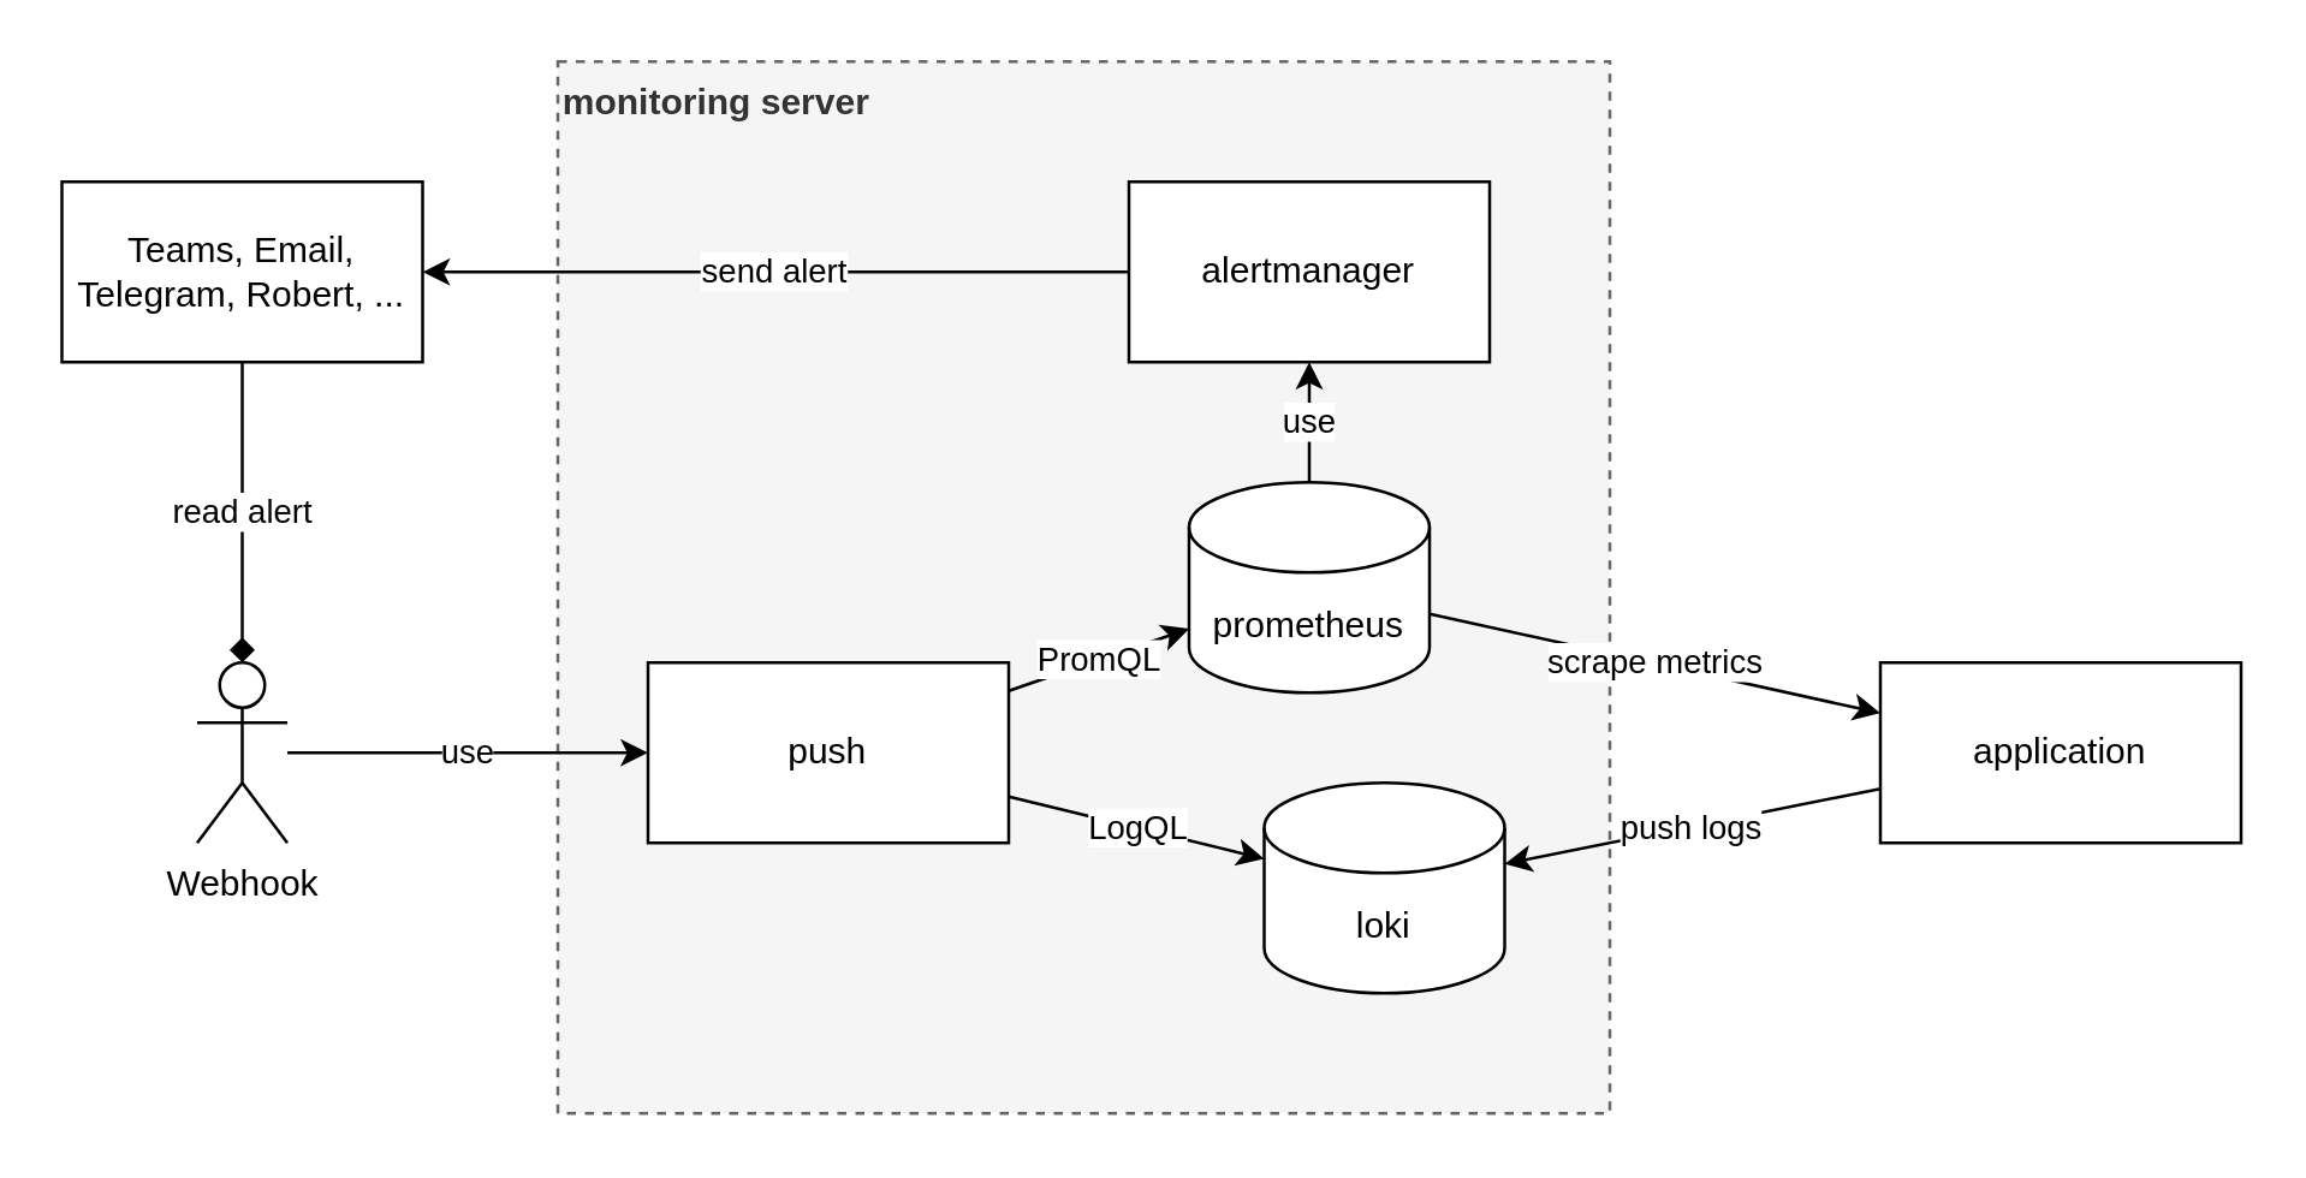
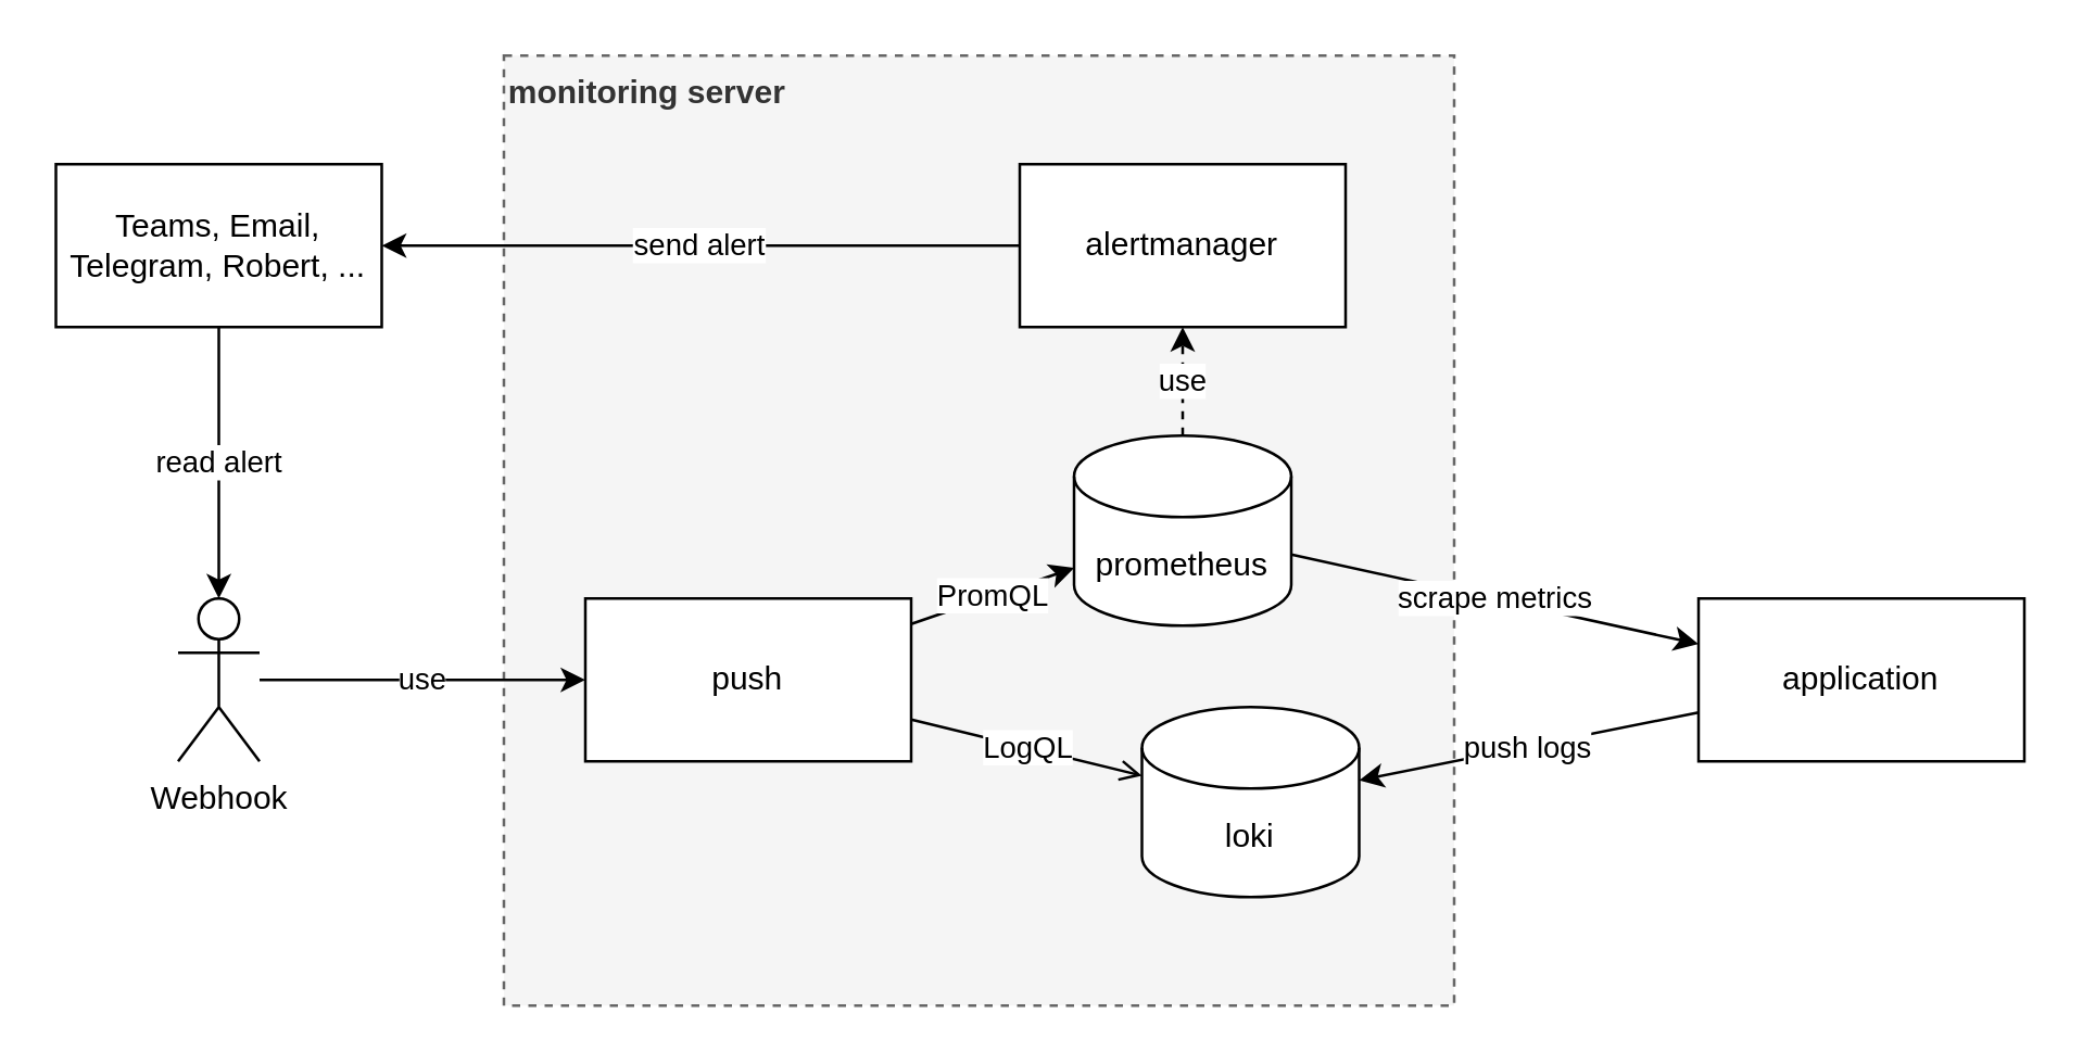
- <mxCell id="4" value="use" style="edgeStyle=none;rounded=0;orthogonalLoop=1;jettySize=auto;html=1;" edge="1" parent="1" source="5" target="17"><mxGeometry relative="1" as="geometry" /></mxCell>
+ <mxCell id="4" value="use" style="edgeStyle=none;rounded=0;orthogonalLoop=1;jettySize=auto;html=1;dashed=1;" edge="1" parent="1" source="5" target="17"><mxGeometry relative="1" as="geometry" /></mxCell>
- <mxCell id="15" value="read alert" style="edgeStyle=none;rounded=0;orthogonalLoop=1;jettySize=auto;html=1;endArrow=diamond;" edge="1" parent="1" source="16" target="11"><mxGeometry relative="1" as="geometry" /></mxCell>
+ <mxCell id="15" value="read alert" style="edgeStyle=none;rounded=0;orthogonalLoop=1;jettySize=auto;html=1;" edge="1" parent="1" source="16" target="11"><mxGeometry relative="1" as="geometry" /></mxCell>
- <mxCell id="8" value="LogQL" style="edgeStyle=none;rounded=0;orthogonalLoop=1;jettySize=auto;html=1;" edge="1" parent="1" source="9" target="6"><mxGeometry relative="1" as="geometry" /></mxCell>
+ <mxCell id="8" value="LogQL" style="edgeStyle=none;rounded=0;orthogonalLoop=1;jettySize=auto;html=1;endArrow=open;" edge="1" parent="1" source="9" target="6"><mxGeometry relative="1" as="geometry" /></mxCell>
